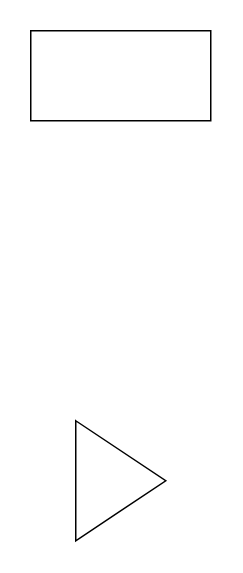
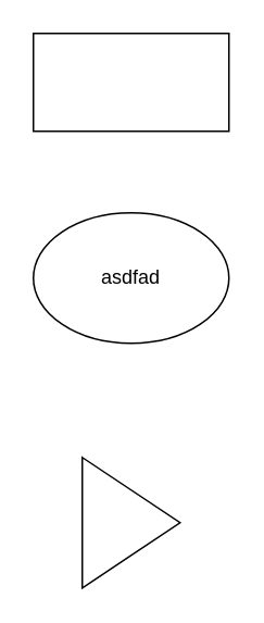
+ <mxCell id="3" value="asdfad" style="ellipse;whiteSpace=wrap;html=1;" vertex="1" parent="1"><mxGeometry x="20" y="130" width="120" height="80" as="geometry" /></mxCell>
